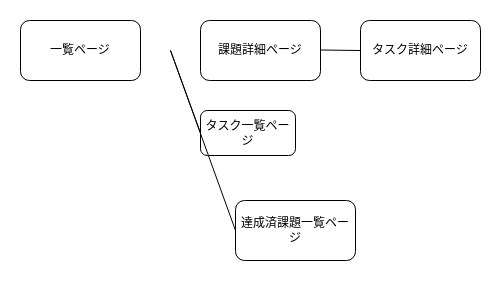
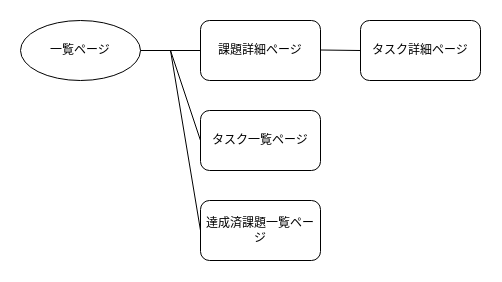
- <mxCell id="2" value="一覧ページ" style="rounded=1;whiteSpace=wrap;html=1;" parent="1" vertex="1"><mxGeometry x="20" y="20" width="120" height="60" as="geometry" /></mxCell>
+ <mxCell id="2" value="一覧ページ" style="ellipse;whiteSpace=wrap;html=1;" parent="1" vertex="1"><mxGeometry x="20" y="20" width="120" height="60" as="geometry" /></mxCell>
+ <mxCell id="8" value="" style="endArrow=none;html=1;exitX=1;exitY=0.5;exitDx=0;exitDy=0;entryX=0;entryY=0.5;entryDx=0;entryDy=0;" parent="1" source="2" target="3" edge="1"><mxGeometry width="50" height="50" relative="1" as="geometry"><mxPoint x="150" y="150" as="sourcePoint" /><mxPoint x="200" y="100" as="targetPoint" /></mxGeometry></mxCell>
- <mxCell id="5" value="タスク一覧ページ" style="rounded=1;whiteSpace=wrap;html=1;" parent="1" vertex="1"><mxGeometry x="200" y="110" width="95" height="45" as="geometry" /></mxCell>
+ <mxCell id="5" value="タスク一覧ページ" style="rounded=1;whiteSpace=wrap;html=1;" parent="1" vertex="1"><mxGeometry x="200" y="110" width="120" height="60" as="geometry" /></mxCell>
- <mxCell id="10" value="達成済課題一覧ページ" style="rounded=1;whiteSpace=wrap;html=1;" vertex="1" parent="1"><mxGeometry x="235" y="200" width="120" height="60" as="geometry" /></mxCell>
+ <mxCell id="10" value="達成済課題一覧ページ" style="rounded=1;whiteSpace=wrap;html=1;" vertex="1" parent="1"><mxGeometry x="200" y="200" width="120" height="60" as="geometry" /></mxCell>
